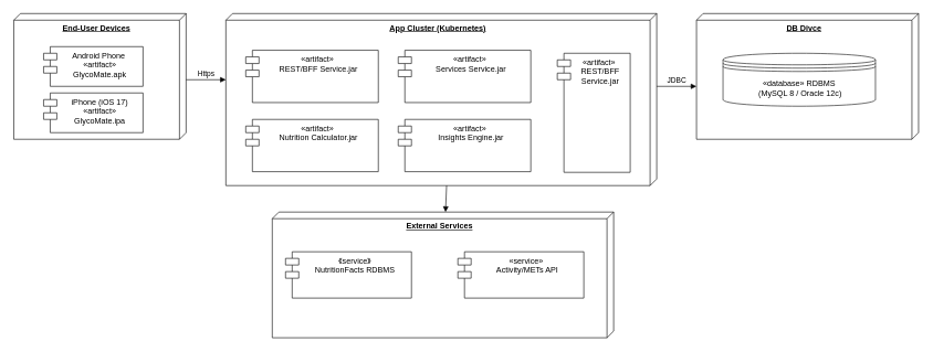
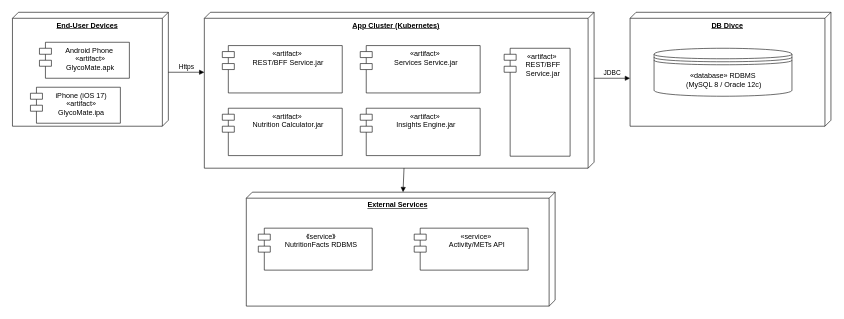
- <mxCell id="4" value="iPhone (iOS 17)&lt;br&gt;«artifact» GlycoMate.ipa" style="shape=module;align=left;spacingLeft=20;align=center;verticalAlign=top;whiteSpace=wrap;html=1;" vertex="1" parent="1"><mxGeometry x="65" y="140" width="150" height="60" as="geometry" /></mxCell>
+ <mxCell id="4" value="iPhone (iOS 17)&lt;br&gt;«artifact» GlycoMate.ipa" style="shape=module;align=left;spacingLeft=20;align=center;verticalAlign=top;whiteSpace=wrap;html=1;" vertex="1" parent="1"><mxGeometry x="50" y="145" width="150" height="60" as="geometry" /></mxCell>
